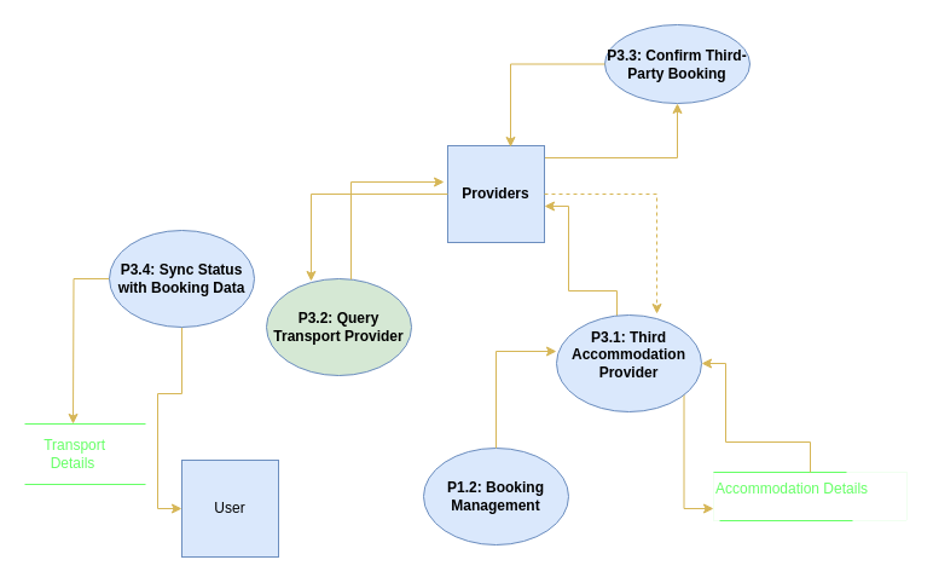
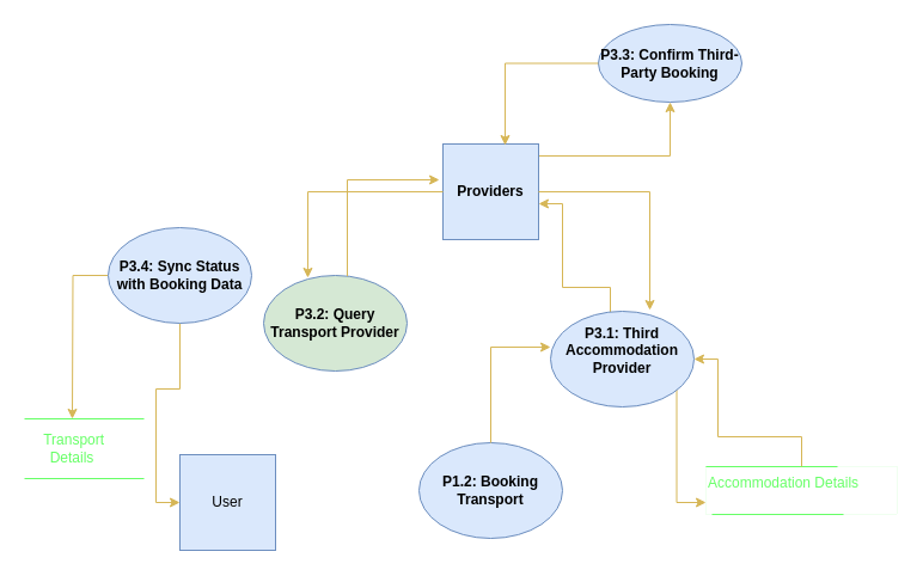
- <mxCell id="16" style="edgeStyle=orthogonalEdgeStyle;rounded=0;orthogonalLoop=1;jettySize=auto;html=1;entryX=0.692;entryY=-0.012;entryDx=0;entryDy=0;entryPerimeter=0;fillColor=#fff2cc;strokeColor=#d6b656;dashed=1;" edge="1" parent="1" source="13" target="9"><mxGeometry relative="1" as="geometry" /></mxCell>
+ <mxCell id="16" style="edgeStyle=orthogonalEdgeStyle;rounded=0;orthogonalLoop=1;jettySize=auto;html=1;entryX=0.692;entryY=-0.012;entryDx=0;entryDy=0;entryPerimeter=0;fillColor=#fff2cc;strokeColor=#d6b656;" edge="1" parent="1" source="13" target="9"><mxGeometry relative="1" as="geometry" /></mxCell>
- <mxCell id="10" value="&lt;b&gt;P1.2: Booking Management&lt;/b&gt;" style="ellipse;whiteSpace=wrap;html=1;fillColor=#dae8fc;strokeColor=#6c8ebf;" vertex="1" parent="1"><mxGeometry x="350" y="370" width="120" height="80" as="geometry" /></mxCell>
+ <mxCell id="10" value="&lt;b&gt;P1.2: Booking Transport&lt;/b&gt;" style="ellipse;whiteSpace=wrap;html=1;fillColor=#dae8fc;strokeColor=#6c8ebf;" vertex="1" parent="1"><mxGeometry x="350" y="370" width="120" height="80" as="geometry" /></mxCell>
